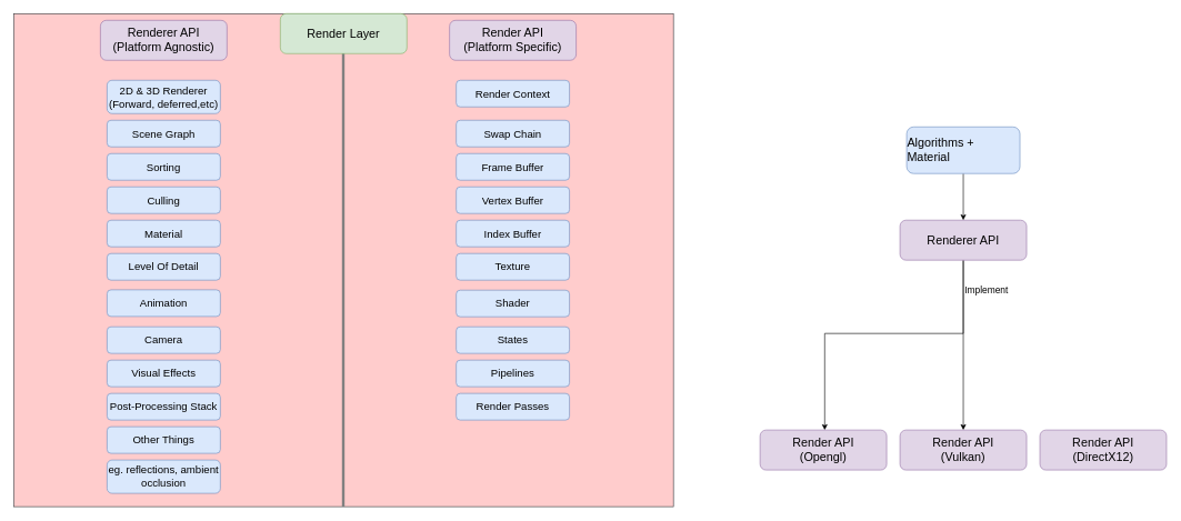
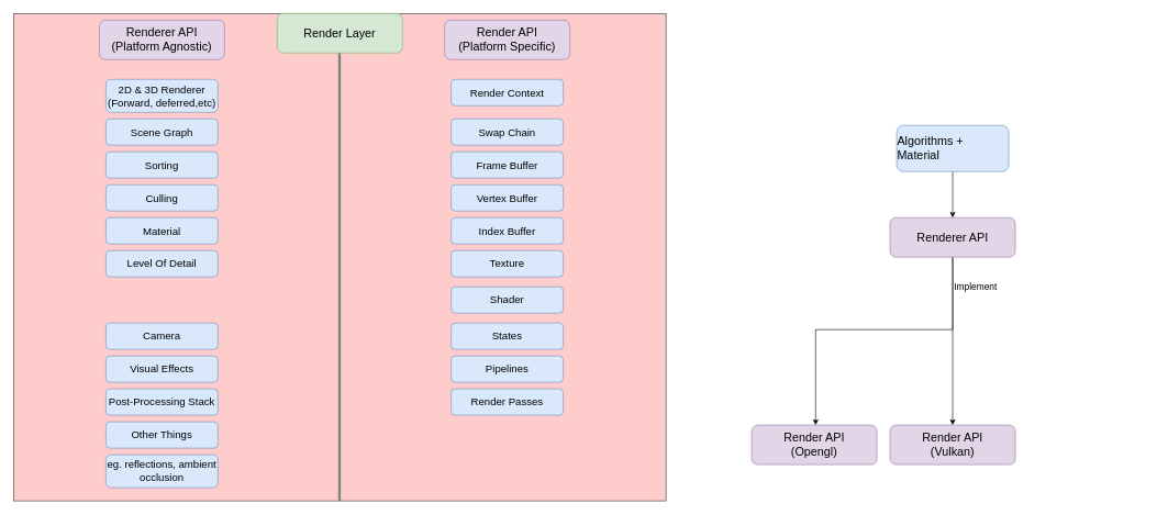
- <mxCell id="11" value="Animation" style="rounded=1;whiteSpace=wrap;html=1;fillColor=#dae8fc;strokeColor=#6c8ebf;fontSize=16;" vertex="1" parent="1"><mxGeometry x="160" y="434.5" width="170" height="40" as="geometry" /></mxCell>
- <mxCell id="34" value="Render API&lt;div&gt;(DirectX12)&lt;/div&gt;" style="rounded=1;whiteSpace=wrap;html=1;fillColor=#e1d5e7;strokeColor=#9673a6;fontSize=18;" vertex="1" parent="1"><mxGeometry x="1560" y="645" width="190" height="60" as="geometry" /></mxCell>
